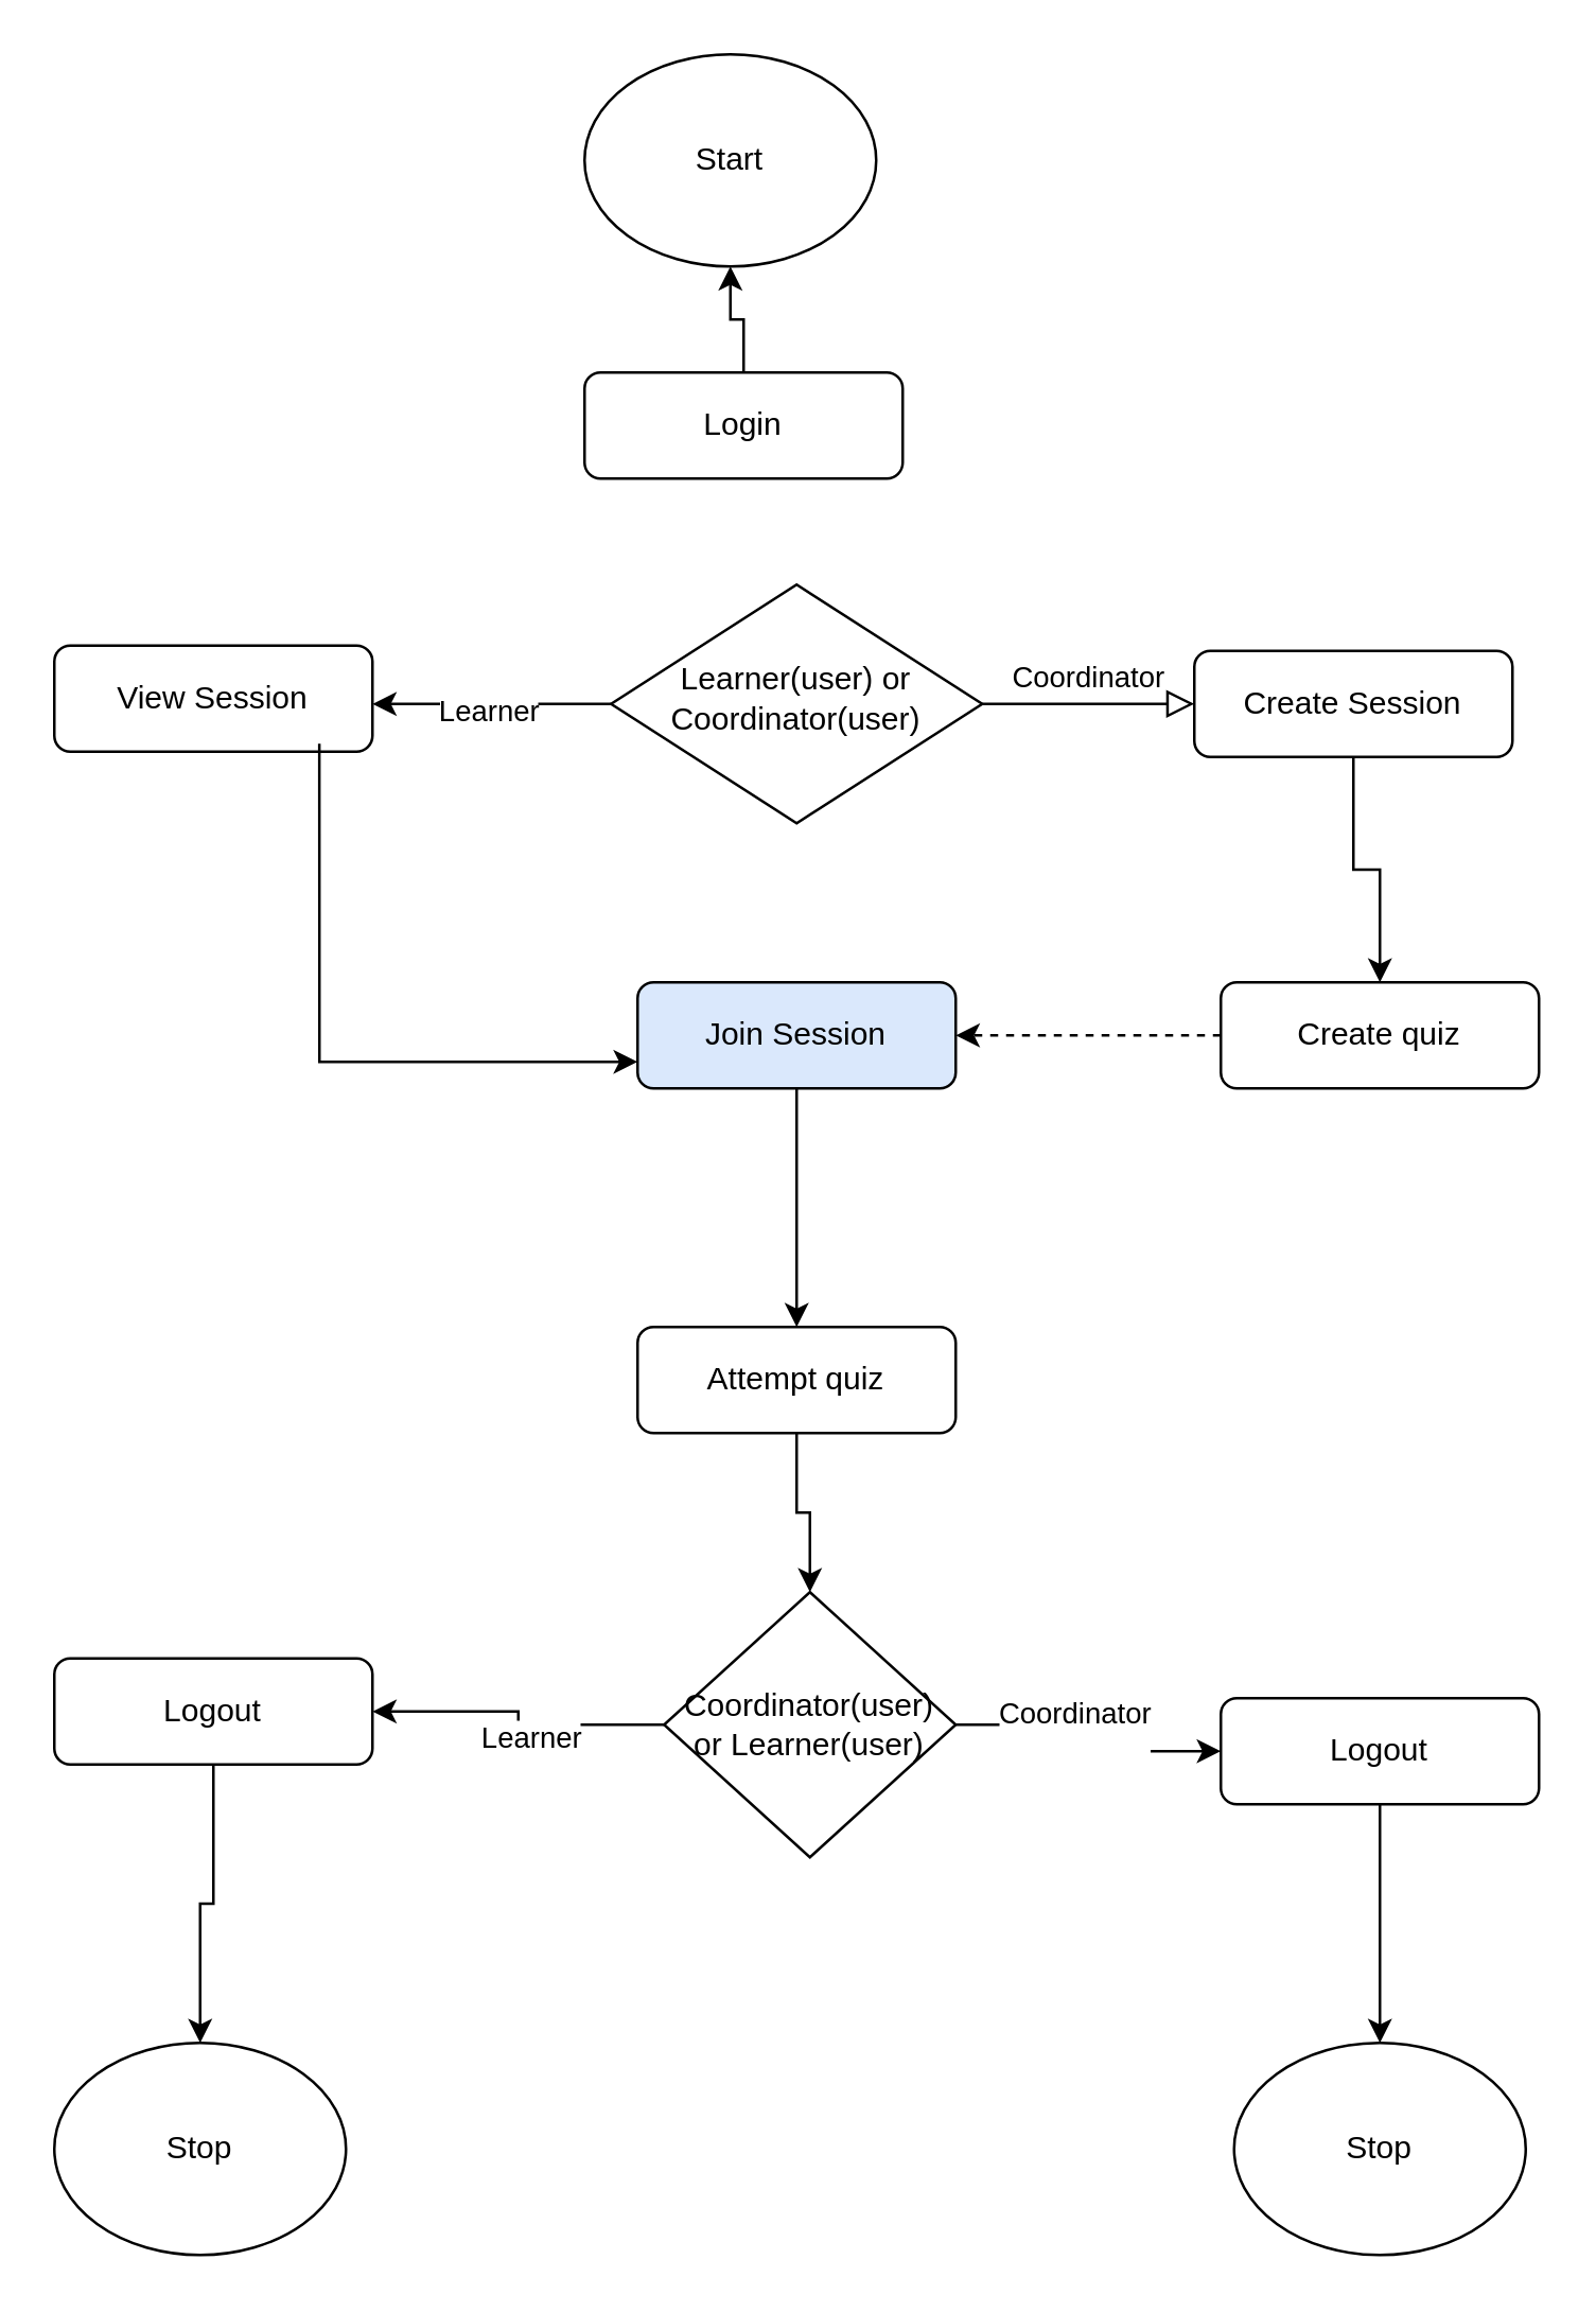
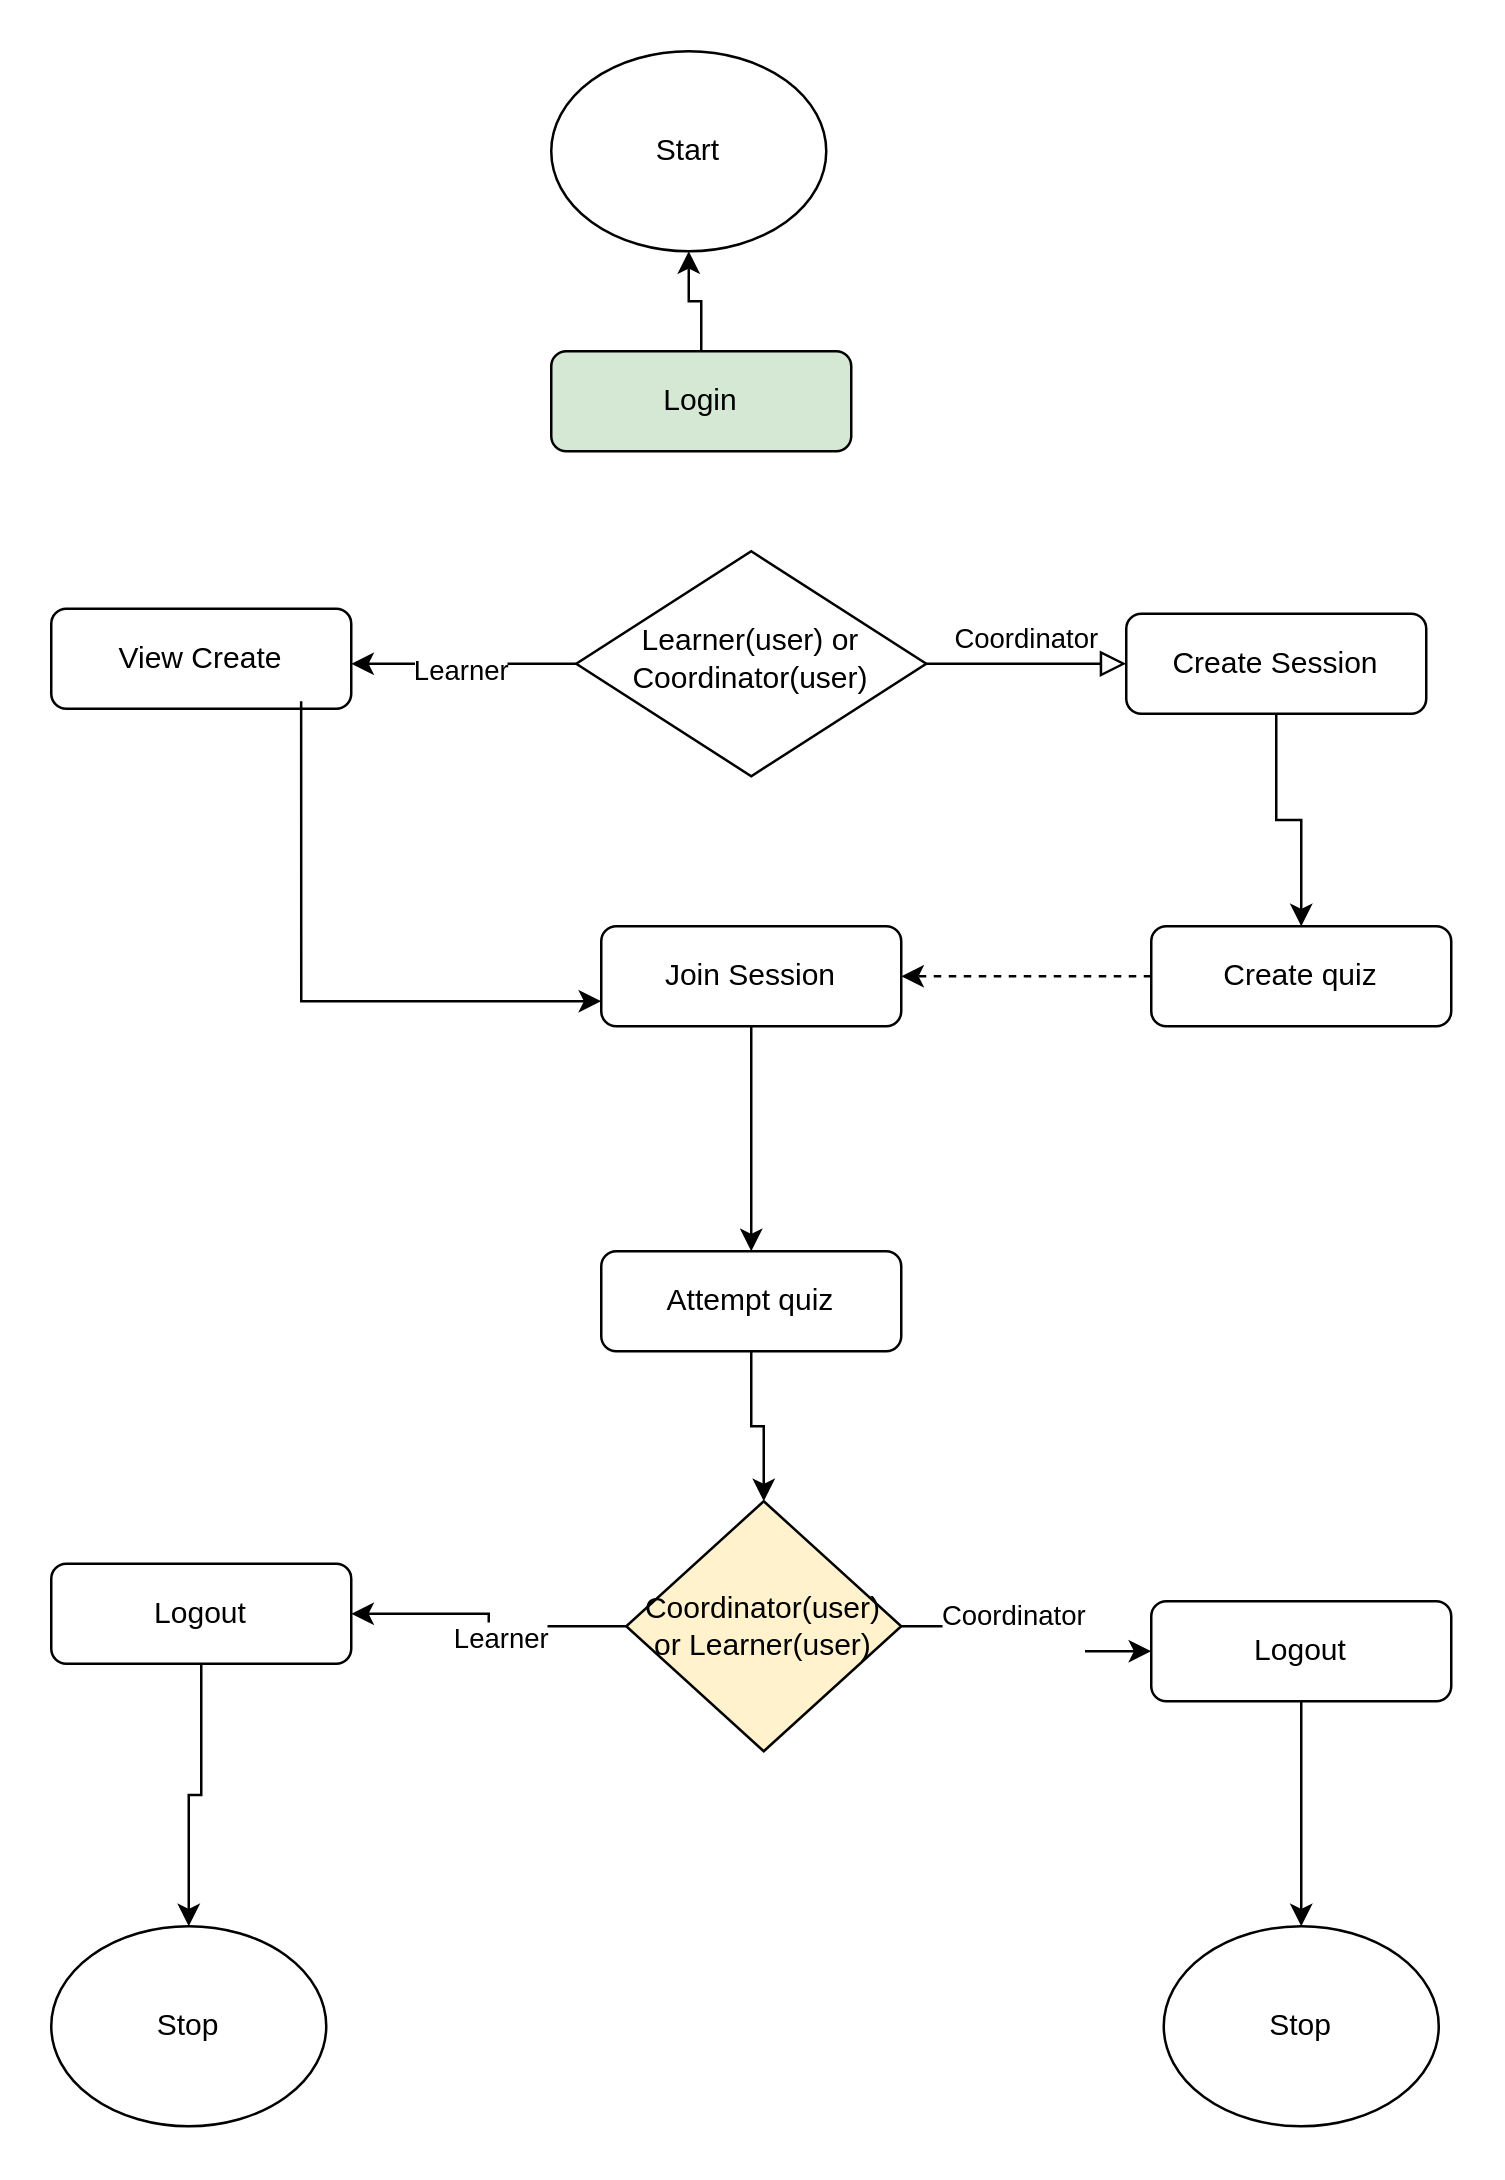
- <mxCell id="3" value="Login" style="rounded=1;whiteSpace=wrap;html=1;fontSize=12;glass=0;strokeWidth=1;shadow=0;" parent="1" vertex="1"><mxGeometry x="220" y="140" width="120" height="40" as="geometry" /></mxCell>
+ <mxCell id="3" value="Login" style="rounded=1;whiteSpace=wrap;html=1;fontSize=12;glass=0;strokeWidth=1;shadow=0;fillColor=#d5e8d4;" parent="1" vertex="1"><mxGeometry x="220" y="140" width="120" height="40" as="geometry" /></mxCell>
- <mxCell id="15" value="View Session" style="rounded=1;whiteSpace=wrap;html=1;fontSize=12;glass=0;strokeWidth=1;shadow=0;" vertex="1" parent="1"><mxGeometry x="20" y="243" width="120" height="40" as="geometry" /></mxCell>
+ <mxCell id="15" value="View Create" style="rounded=1;whiteSpace=wrap;html=1;fontSize=12;glass=0;strokeWidth=1;shadow=0;" vertex="1" parent="1"><mxGeometry x="20" y="243" width="120" height="40" as="geometry" /></mxCell>
- <mxCell id="11" value="Join Session" style="rounded=1;whiteSpace=wrap;html=1;fontSize=12;glass=0;strokeWidth=1;shadow=0;fillColor=#dae8fc;" parent="1" vertex="1"><mxGeometry x="240" y="370" width="120" height="40" as="geometry" /></mxCell>
+ <mxCell id="11" value="Join Session" style="rounded=1;whiteSpace=wrap;html=1;fontSize=12;glass=0;strokeWidth=1;shadow=0;" parent="1" vertex="1"><mxGeometry x="240" y="370" width="120" height="40" as="geometry" /></mxCell>
- <mxCell id="23" value="Coordinator(user) or Learner(user)" style="rhombus;whiteSpace=wrap;html=1;" vertex="1" parent="1"><mxGeometry x="250" y="600" width="110" height="100" as="geometry" /></mxCell>
+ <mxCell id="23" value="Coordinator(user) or Learner(user)" style="rhombus;whiteSpace=wrap;html=1;fillColor=#fff2cc;" vertex="1" parent="1"><mxGeometry x="250" y="600" width="110" height="100" as="geometry" /></mxCell>
